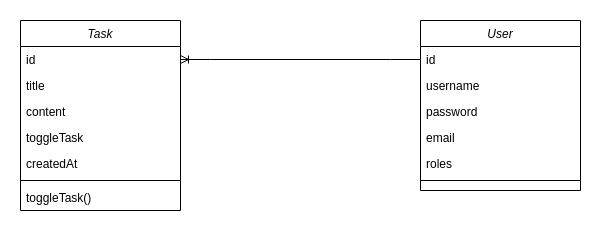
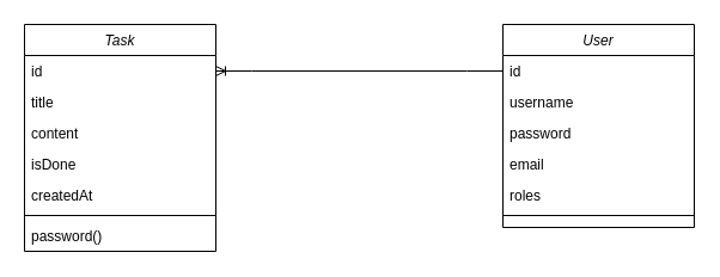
- <mxCell id="13" value="toggleTask" style="text;align=left;verticalAlign=top;spacingLeft=4;spacingRight=4;overflow=hidden;rotatable=0;points=[[0,0.5],[1,0.5]];portConstraint=eastwest;rounded=0;shadow=0;html=0;" vertex="1" parent="9"><mxGeometry y="104" width="160" height="26" as="geometry" /></mxCell>
+ <mxCell id="13" value="isDone" style="text;align=left;verticalAlign=top;spacingLeft=4;spacingRight=4;overflow=hidden;rotatable=0;points=[[0,0.5],[1,0.5]];portConstraint=eastwest;rounded=0;shadow=0;html=0;" vertex="1" parent="9"><mxGeometry y="104" width="160" height="26" as="geometry" /></mxCell>
- <mxCell id="16" value="toggleTask()" style="text;align=left;verticalAlign=top;spacingLeft=4;spacingRight=4;overflow=hidden;rotatable=0;points=[[0,0.5],[1,0.5]];portConstraint=eastwest;" vertex="1" parent="9"><mxGeometry y="164" width="160" height="26" as="geometry" /></mxCell>
+ <mxCell id="16" value="password()" style="text;align=left;verticalAlign=top;spacingLeft=4;spacingRight=4;overflow=hidden;rotatable=0;points=[[0,0.5],[1,0.5]];portConstraint=eastwest;" vertex="1" parent="9"><mxGeometry y="164" width="160" height="26" as="geometry" /></mxCell>
